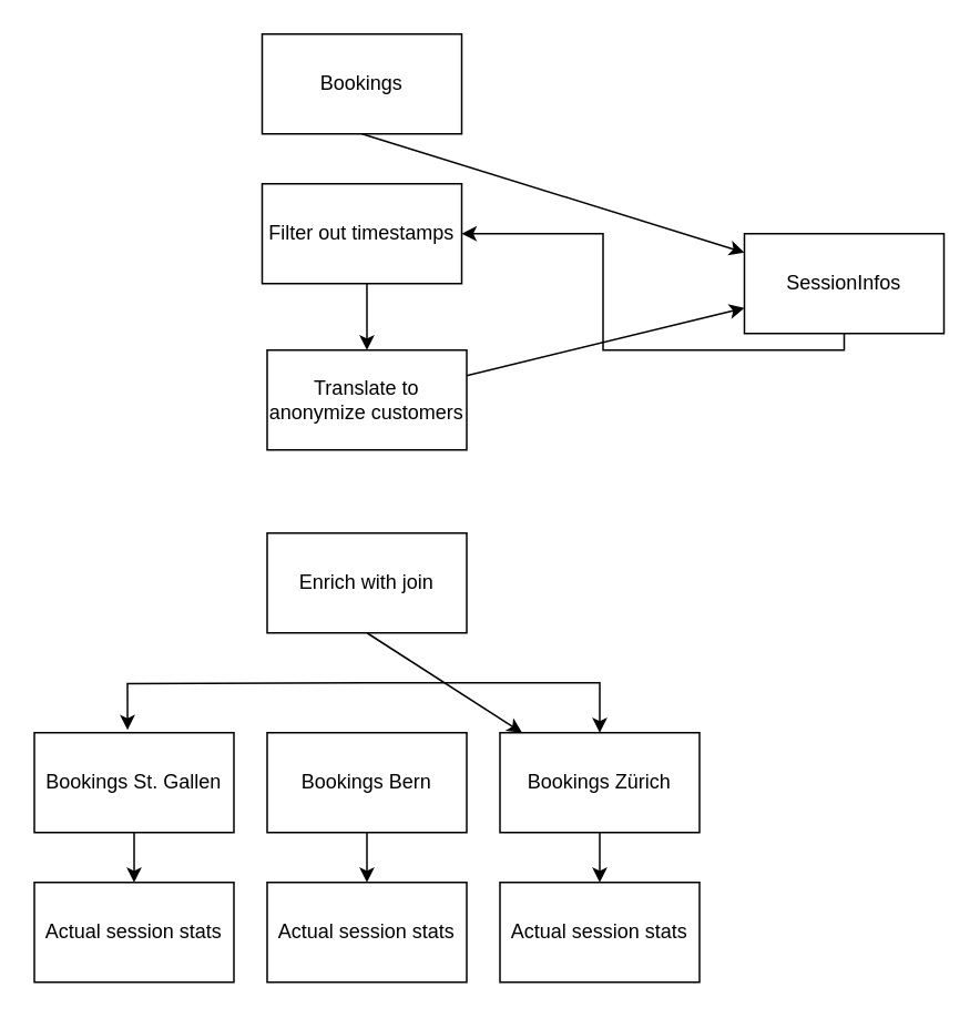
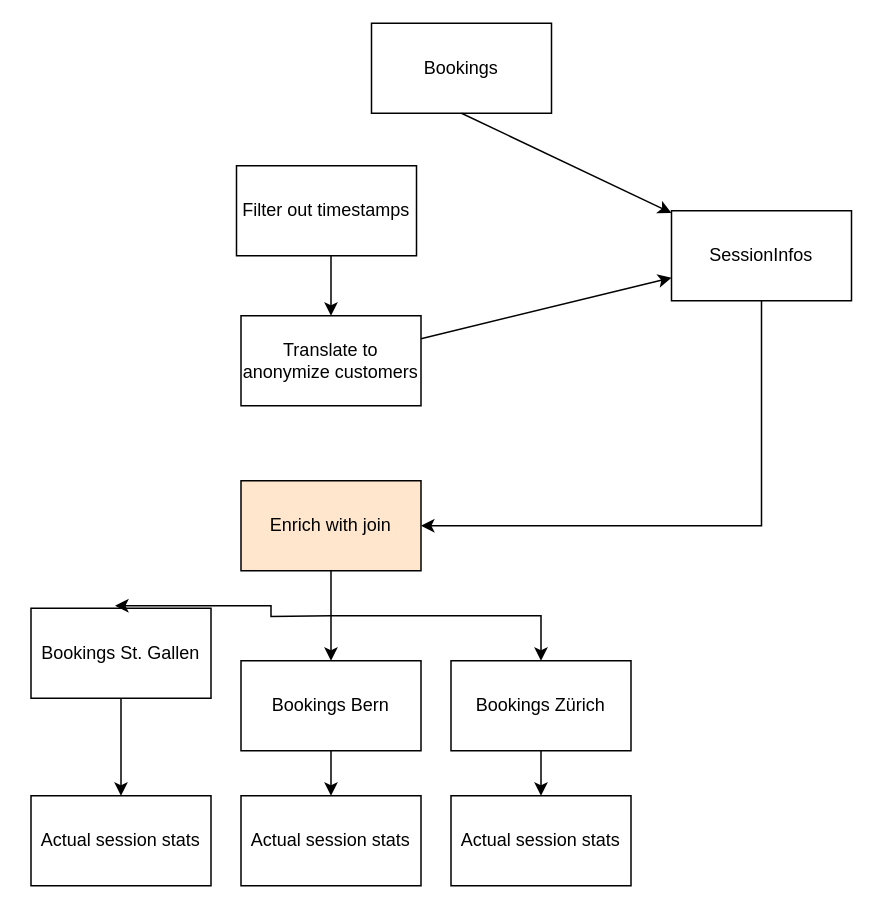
- <mxCell id="2" value="&lt;div&gt;Bookings&lt;/div&gt;" style="rounded=0;whiteSpace=wrap;html=1;" parent="1" vertex="1"><mxGeometry x="157" y="20" width="120" height="60" as="geometry" /></mxCell>
+ <mxCell id="2" value="&lt;div&gt;Bookings&lt;/div&gt;" style="rounded=0;whiteSpace=wrap;html=1;" parent="1" vertex="1"><mxGeometry x="247" y="15" width="120" height="60" as="geometry" /></mxCell>
- <mxCell id="21" value="" style="endArrow=classic;html=1;rounded=0;exitX=0.5;exitY=1;exitDx=0;exitDy=0;edgeStyle=orthogonalEdgeStyle;" parent="1" source="19" target="4" edge="1"><mxGeometry width="50" height="50" relative="1" as="geometry"><mxPoint x="417" y="310" as="sourcePoint" /><mxPoint x="467" y="260" as="targetPoint" /></mxGeometry></mxCell>
+ <mxCell id="21" value="" style="endArrow=classic;html=1;rounded=0;entryX=1;entryY=0.5;entryDx=0;entryDy=0;exitX=0.5;exitY=1;exitDx=0;exitDy=0;edgeStyle=orthogonalEdgeStyle;" parent="1" source="19" target="20" edge="1"><mxGeometry width="50" height="50" relative="1" as="geometry"><mxPoint x="417" y="310" as="sourcePoint" /><mxPoint x="467" y="260" as="targetPoint" /></mxGeometry></mxCell>
- <mxCell id="20" value="Enrich with join" style="rounded=0;whiteSpace=wrap;html=1;" parent="1" vertex="1"><mxGeometry x="160" y="320" width="120" height="60" as="geometry" /></mxCell>
+ <mxCell id="20" value="Enrich with join" style="rounded=0;whiteSpace=wrap;html=1;fillColor=#ffe6cc;" parent="1" vertex="1"><mxGeometry x="160" y="320" width="120" height="60" as="geometry" /></mxCell>
- <mxCell id="22" value="" style="endArrow=classic;html=1;rounded=0;exitX=0.5;exitY=1;exitDx=0;exitDy=0;" parent="1" source="20" target="9" edge="1"><mxGeometry width="50" height="50" relative="1" as="geometry"><mxPoint x="417" y="310" as="sourcePoint" /><mxPoint x="220" y="410" as="targetPoint" /></mxGeometry></mxCell>
+ <mxCell id="22" value="" style="endArrow=classic;html=1;rounded=0;exitX=0.5;exitY=1;exitDx=0;exitDy=0;entryX=0.5;entryY=0;entryDx=0;entryDy=0;" parent="1" source="20" target="10" edge="1"><mxGeometry width="50" height="50" relative="1" as="geometry"><mxPoint x="417" y="310" as="sourcePoint" /><mxPoint x="220" y="410" as="targetPoint" /></mxGeometry></mxCell>
- <mxCell id="11" value="Bookings St. Gallen" style="rounded=0;whiteSpace=wrap;html=1;" parent="1" vertex="1"><mxGeometry x="20" y="440" width="120" height="60" as="geometry" /></mxCell>
+ <mxCell id="11" value="Bookings St. Gallen" style="rounded=0;whiteSpace=wrap;html=1;" parent="1" vertex="1"><mxGeometry x="20" y="405" width="120" height="60" as="geometry" /></mxCell>
